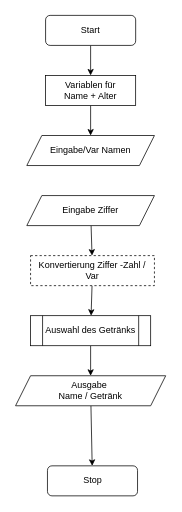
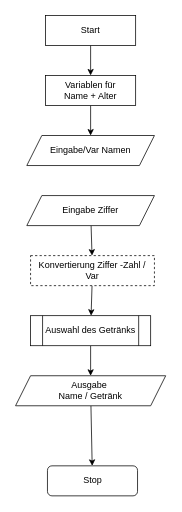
- <mxCell id="3" value="Start" style="rounded=1;whiteSpace=wrap;html=1;" parent="1" vertex="1"><mxGeometry x="60" y="20" width="120" height="40" as="geometry" /></mxCell>
+ <mxCell id="3" value="Start" style="whiteSpace=wrap;html=1;rounded=0;" parent="1" vertex="1"><mxGeometry x="60" y="20" width="120" height="40" as="geometry" /></mxCell>
